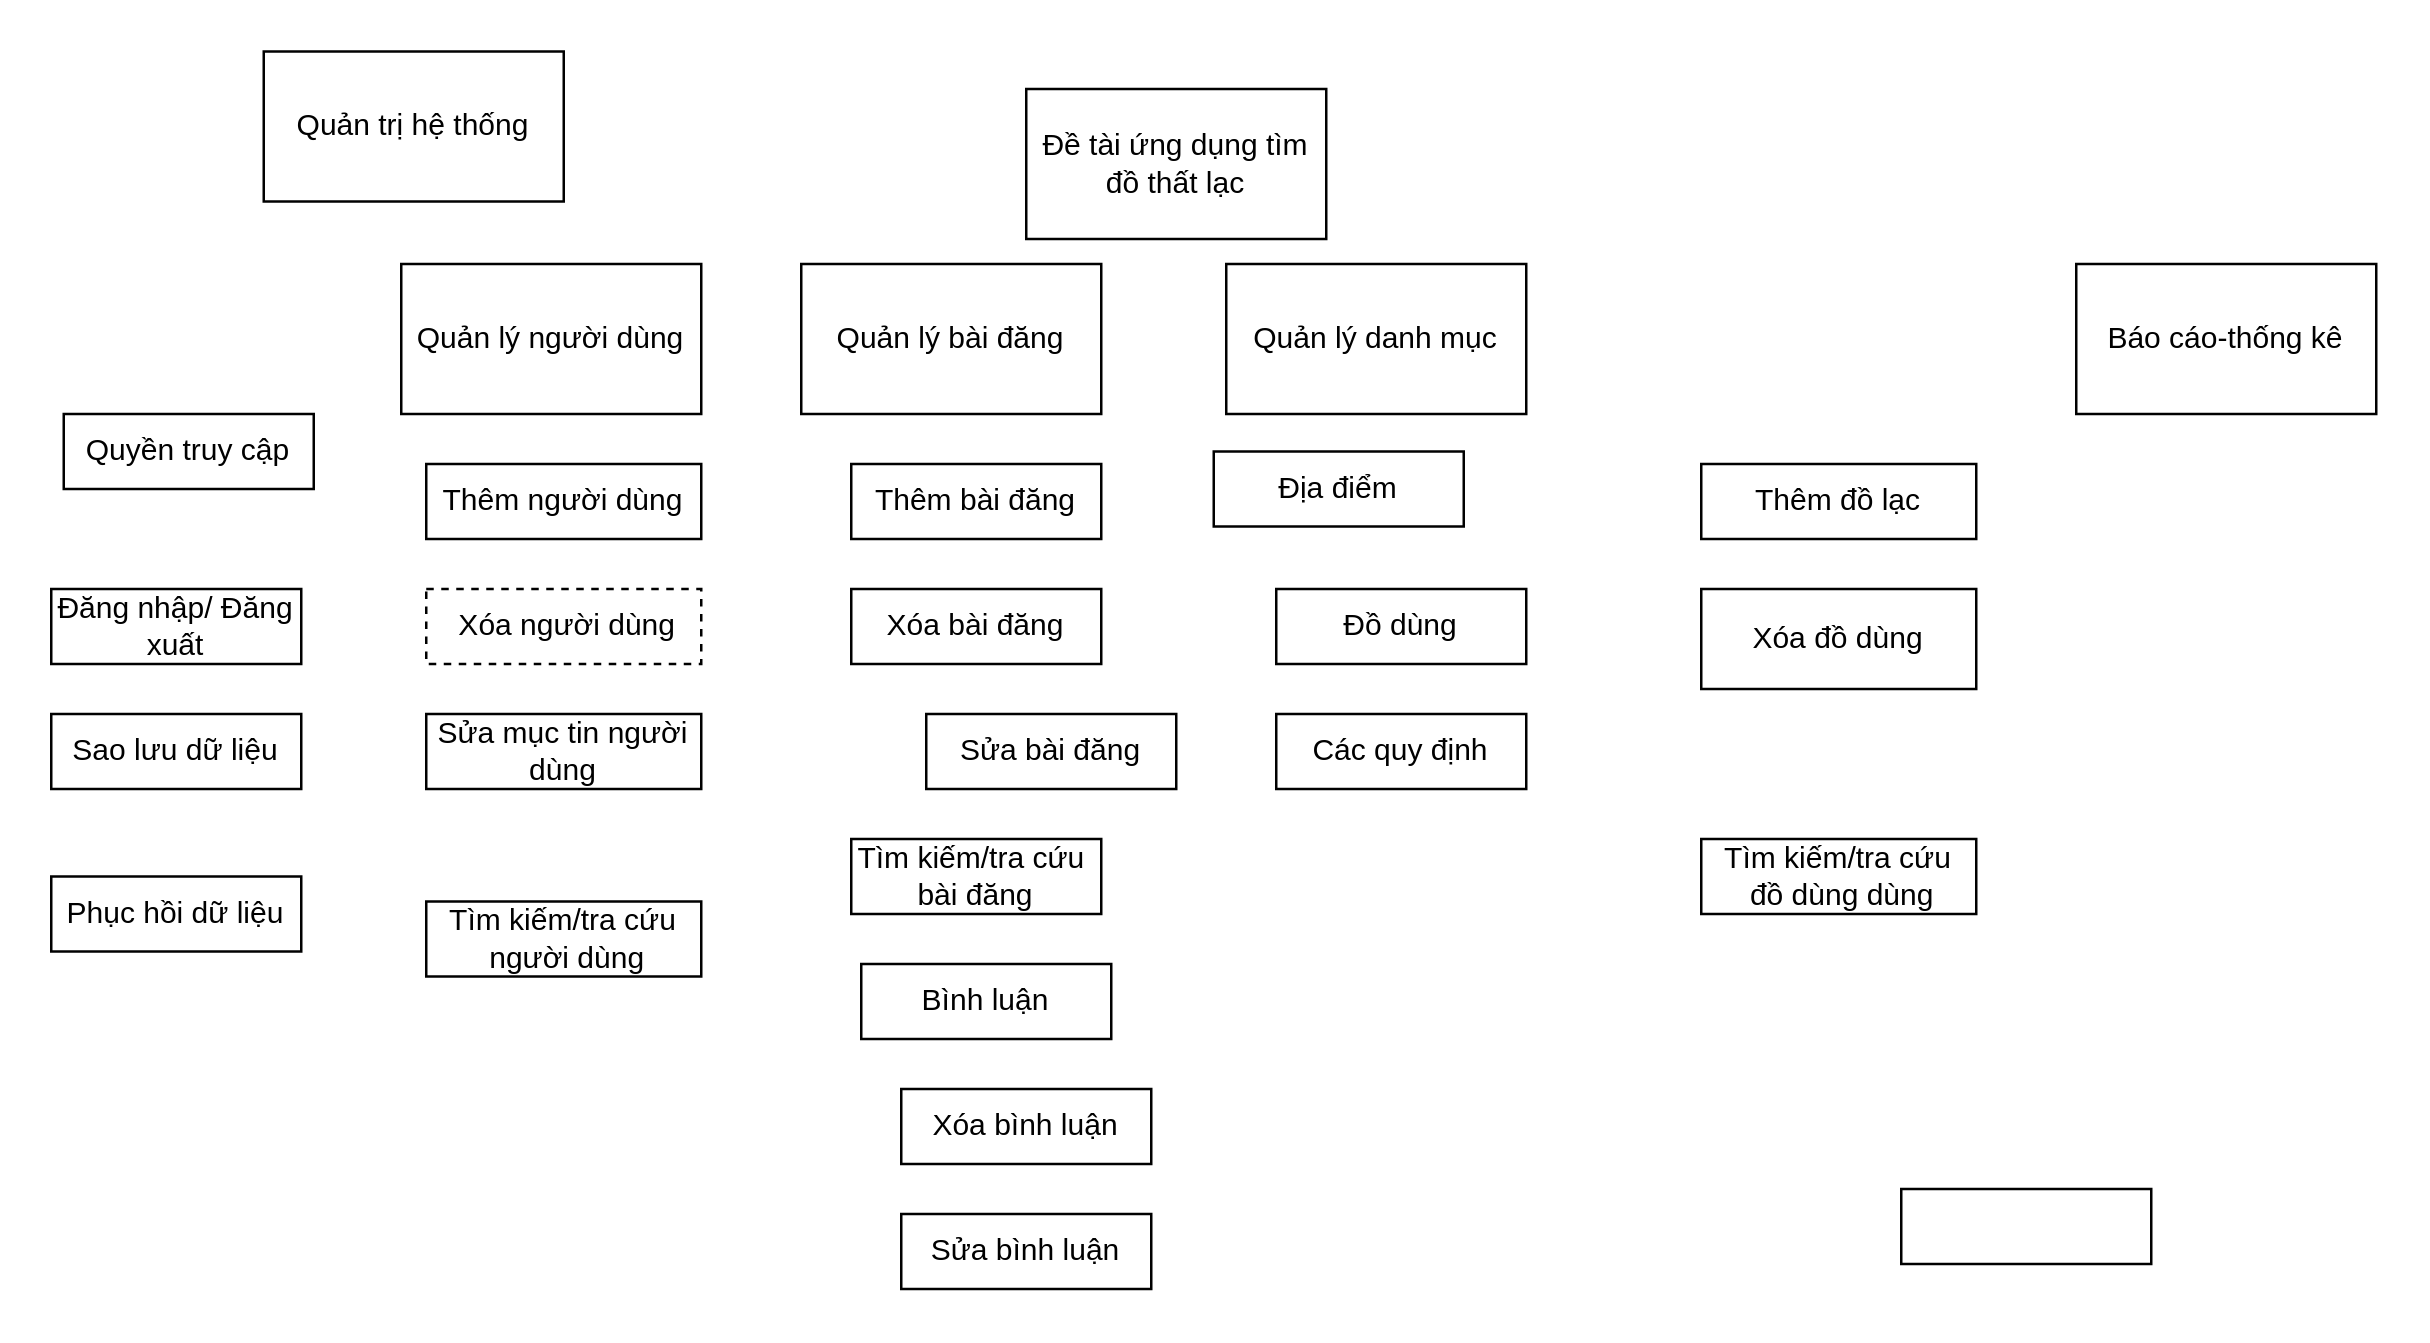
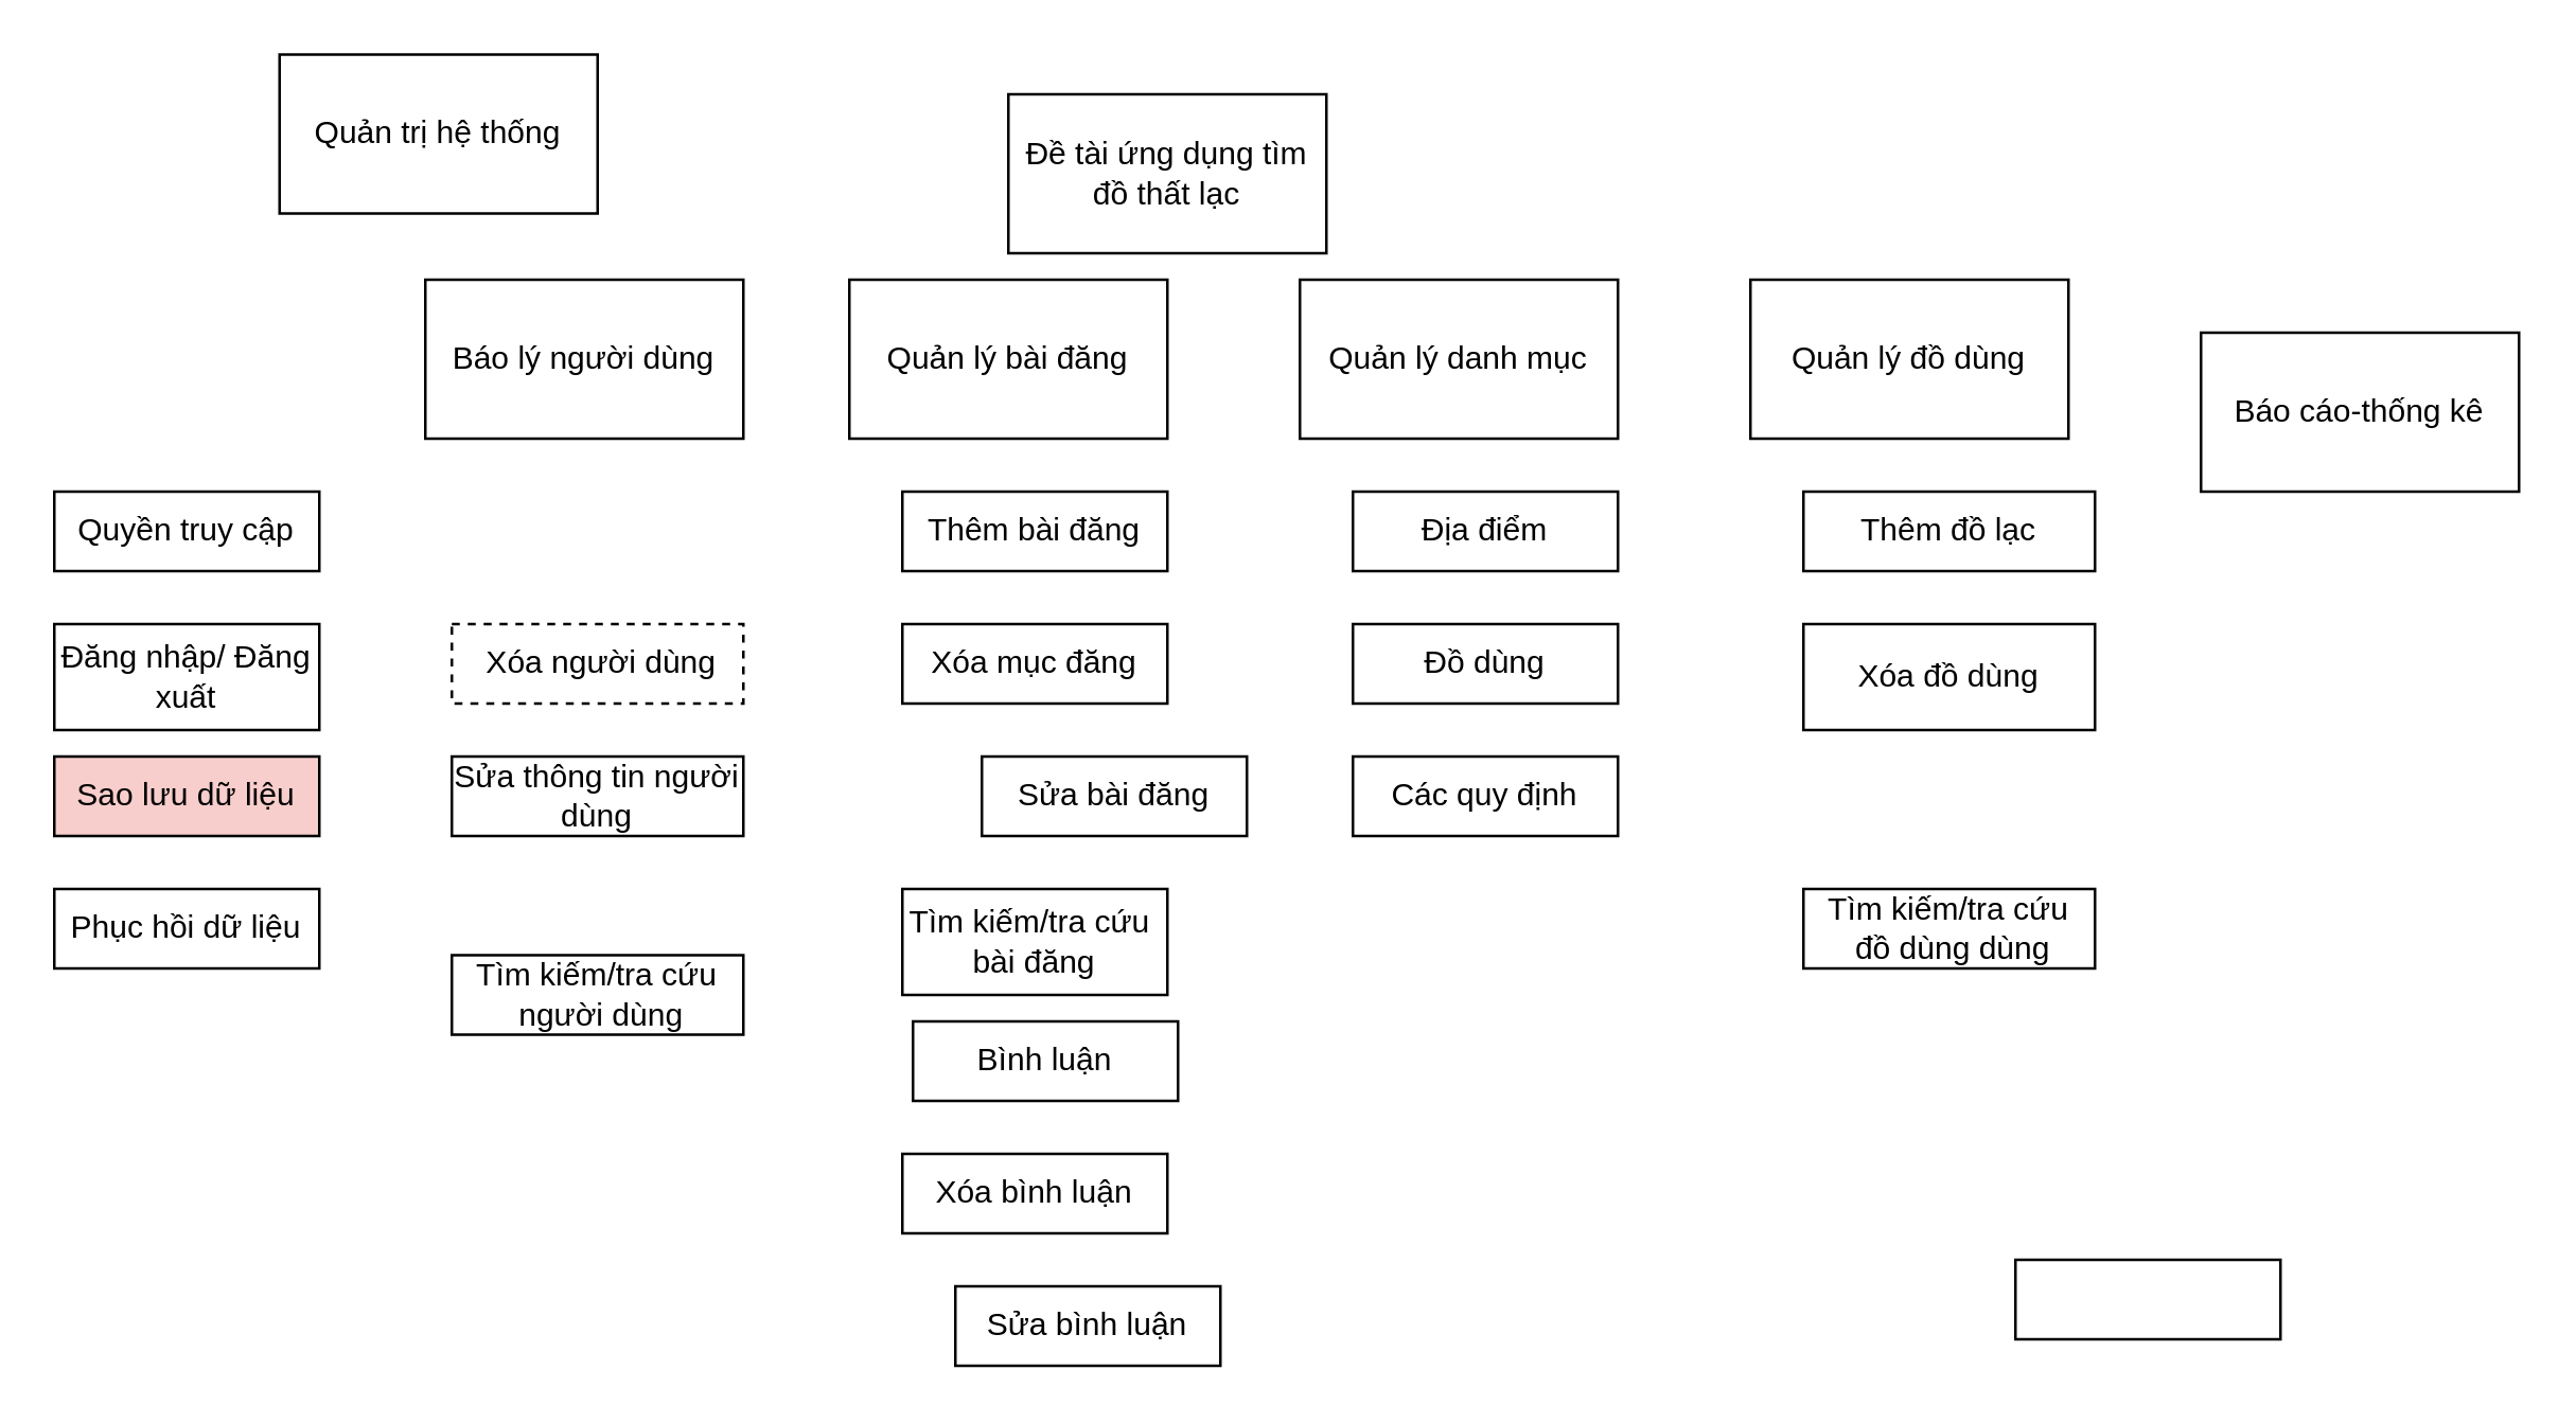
- <mxCell id="2" value="Đề tài ứng dụng tìm đồ thất lạc" style="rounded=0;whiteSpace=wrap;html=1;" vertex="1" parent="1"><mxGeometry x="410" y="35" width="120" height="60" as="geometry" /></mxCell>
+ <mxCell id="2" value="Đề tài ứng dụng tìm đồ thất lạc" style="rounded=0;whiteSpace=wrap;html=1;" vertex="1" parent="1"><mxGeometry x="380" y="35" width="120" height="60" as="geometry" /></mxCell>
- <mxCell id="4" value="Quản lý người dùng" style="rounded=0;whiteSpace=wrap;html=1;" vertex="1" parent="1"><mxGeometry x="160" y="105" width="120" height="60" as="geometry" /></mxCell>
+ <mxCell id="4" value="Báo lý người dùng" style="rounded=0;whiteSpace=wrap;html=1;" vertex="1" parent="1"><mxGeometry x="160" y="105" width="120" height="60" as="geometry" /></mxCell>
+ <mxCell id="7" value="Quản lý đồ dùng" style="rounded=0;whiteSpace=wrap;html=1;" vertex="1" parent="1"><mxGeometry x="660" y="105" width="120" height="60" as="geometry" /></mxCell>
- <mxCell id="27" value="Báo cáo-thống kê" style="rounded=0;whiteSpace=wrap;html=1;" vertex="1" parent="1"><mxGeometry x="830" y="105" width="120" height="60" as="geometry" /></mxCell>
+ <mxCell id="27" value="Báo cáo-thống kê" style="rounded=0;whiteSpace=wrap;html=1;" vertex="1" parent="1"><mxGeometry x="830" y="125" width="120" height="60" as="geometry" /></mxCell>
- <mxCell id="8" value="Quyền truy cập" style="rounded=0;whiteSpace=wrap;html=1;" vertex="1" parent="1"><mxGeometry x="25" y="165" width="100" height="30" as="geometry" /></mxCell>
+ <mxCell id="8" value="Quyền truy cập" style="rounded=0;whiteSpace=wrap;html=1;" vertex="1" parent="1"><mxGeometry x="20" y="185" width="100" height="30" as="geometry" /></mxCell>
- <mxCell id="14" value="Địa điểm" style="rounded=0;whiteSpace=wrap;html=1;" vertex="1" parent="1"><mxGeometry x="485" y="180" width="100" height="30" as="geometry" /></mxCell>
+ <mxCell id="14" value="Địa điểm" style="rounded=0;whiteSpace=wrap;html=1;" vertex="1" parent="1"><mxGeometry x="510" y="185" width="100" height="30" as="geometry" /></mxCell>
- <mxCell id="13" value="Thêm người dùng" style="rounded=0;whiteSpace=wrap;html=1;" vertex="1" parent="1"><mxGeometry x="170" y="185" width="110" height="30" as="geometry" /></mxCell>
- <mxCell id="9" value="Đăng nhập/ Đăng xuất" style="rounded=0;whiteSpace=wrap;html=1;" vertex="1" parent="1"><mxGeometry x="20" y="235" width="100" height="30" as="geometry" /></mxCell>
+ <mxCell id="9" value="Đăng nhập/ Đăng xuất" style="rounded=0;whiteSpace=wrap;html=1;" vertex="1" parent="1"><mxGeometry x="20" y="235" width="100" height="40" as="geometry" /></mxCell>
- <mxCell id="19" value="Xóa bài đăng" style="rounded=0;whiteSpace=wrap;html=1;" vertex="1" parent="1"><mxGeometry x="340" y="235" width="100" height="30" as="geometry" /></mxCell>
+ <mxCell id="19" value="Xóa mục đăng" style="rounded=0;whiteSpace=wrap;html=1;" vertex="1" parent="1"><mxGeometry x="340" y="235" width="100" height="30" as="geometry" /></mxCell>
- <mxCell id="10" value="Sao lưu dữ liệu" style="rounded=0;whiteSpace=wrap;html=1;" vertex="1" parent="1"><mxGeometry x="20" y="285" width="100" height="30" as="geometry" /></mxCell>
+ <mxCell id="10" value="Sao lưu dữ liệu" style="rounded=0;whiteSpace=wrap;html=1;fillColor=#f8cecc;" vertex="1" parent="1"><mxGeometry x="20" y="285" width="100" height="30" as="geometry" /></mxCell>
- <mxCell id="22" value="Sửa mục tin người dùng" style="rounded=0;whiteSpace=wrap;html=1;" vertex="1" parent="1"><mxGeometry x="170" y="285" width="110" height="30" as="geometry" /></mxCell>
+ <mxCell id="22" value="Sửa thông tin người dùng" style="rounded=0;whiteSpace=wrap;html=1;" vertex="1" parent="1"><mxGeometry x="170" y="285" width="110" height="30" as="geometry" /></mxCell>
- <mxCell id="16" value="Tìm kiếm/tra cứu&amp;nbsp;&lt;br&gt;bài đăng" style="rounded=0;whiteSpace=wrap;html=1;" vertex="1" parent="1"><mxGeometry x="340" y="335" width="100" height="30" as="geometry" /></mxCell>
+ <mxCell id="16" value="Tìm kiếm/tra cứu&amp;nbsp;&lt;br&gt;bài đăng" style="rounded=0;whiteSpace=wrap;html=1;" vertex="1" parent="1"><mxGeometry x="340" y="335" width="100" height="40" as="geometry" /></mxCell>
- <mxCell id="11" value="Phục hồi dữ liệu" style="rounded=0;whiteSpace=wrap;html=1;" vertex="1" parent="1"><mxGeometry x="20" y="350" width="100" height="30" as="geometry" /></mxCell>
+ <mxCell id="11" value="Phục hồi dữ liệu" style="rounded=0;whiteSpace=wrap;html=1;" vertex="1" parent="1"><mxGeometry x="20" y="335" width="100" height="30" as="geometry" /></mxCell>
- <mxCell id="26" value="Xóa bình luận" style="rounded=0;whiteSpace=wrap;html=1;" vertex="1" parent="1"><mxGeometry x="360" y="435" width="100" height="30" as="geometry" /></mxCell>
+ <mxCell id="26" value="Xóa bình luận" style="rounded=0;whiteSpace=wrap;html=1;" vertex="1" parent="1"><mxGeometry x="340" y="435" width="100" height="30" as="geometry" /></mxCell>
